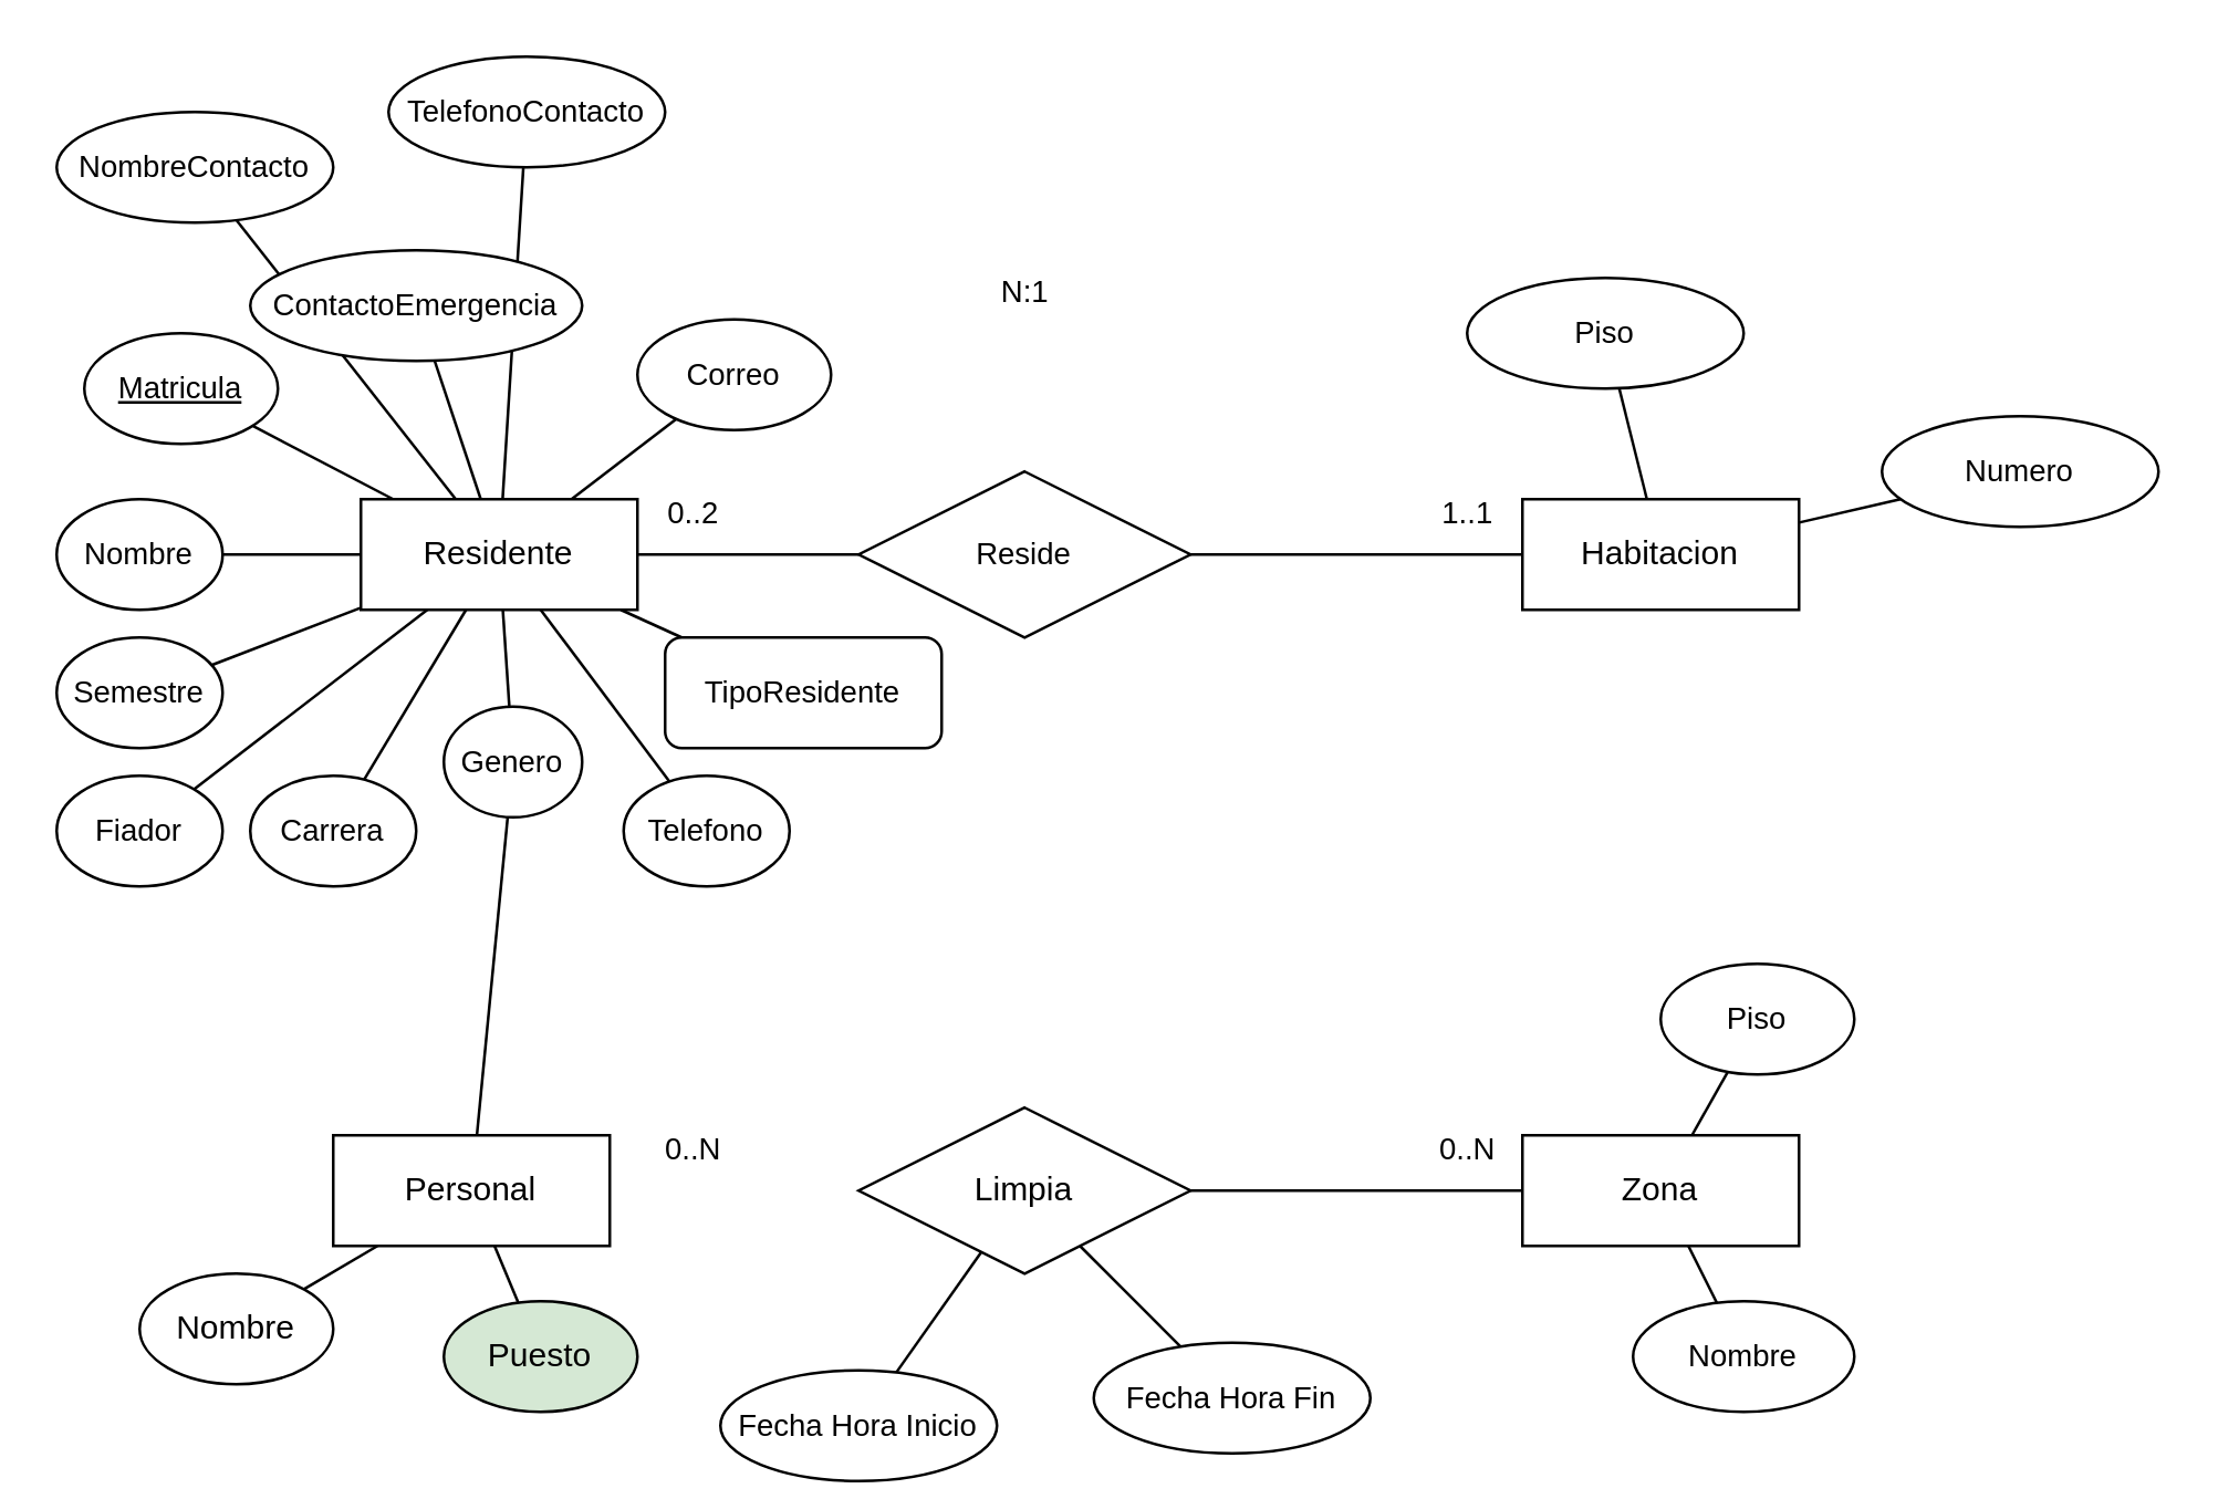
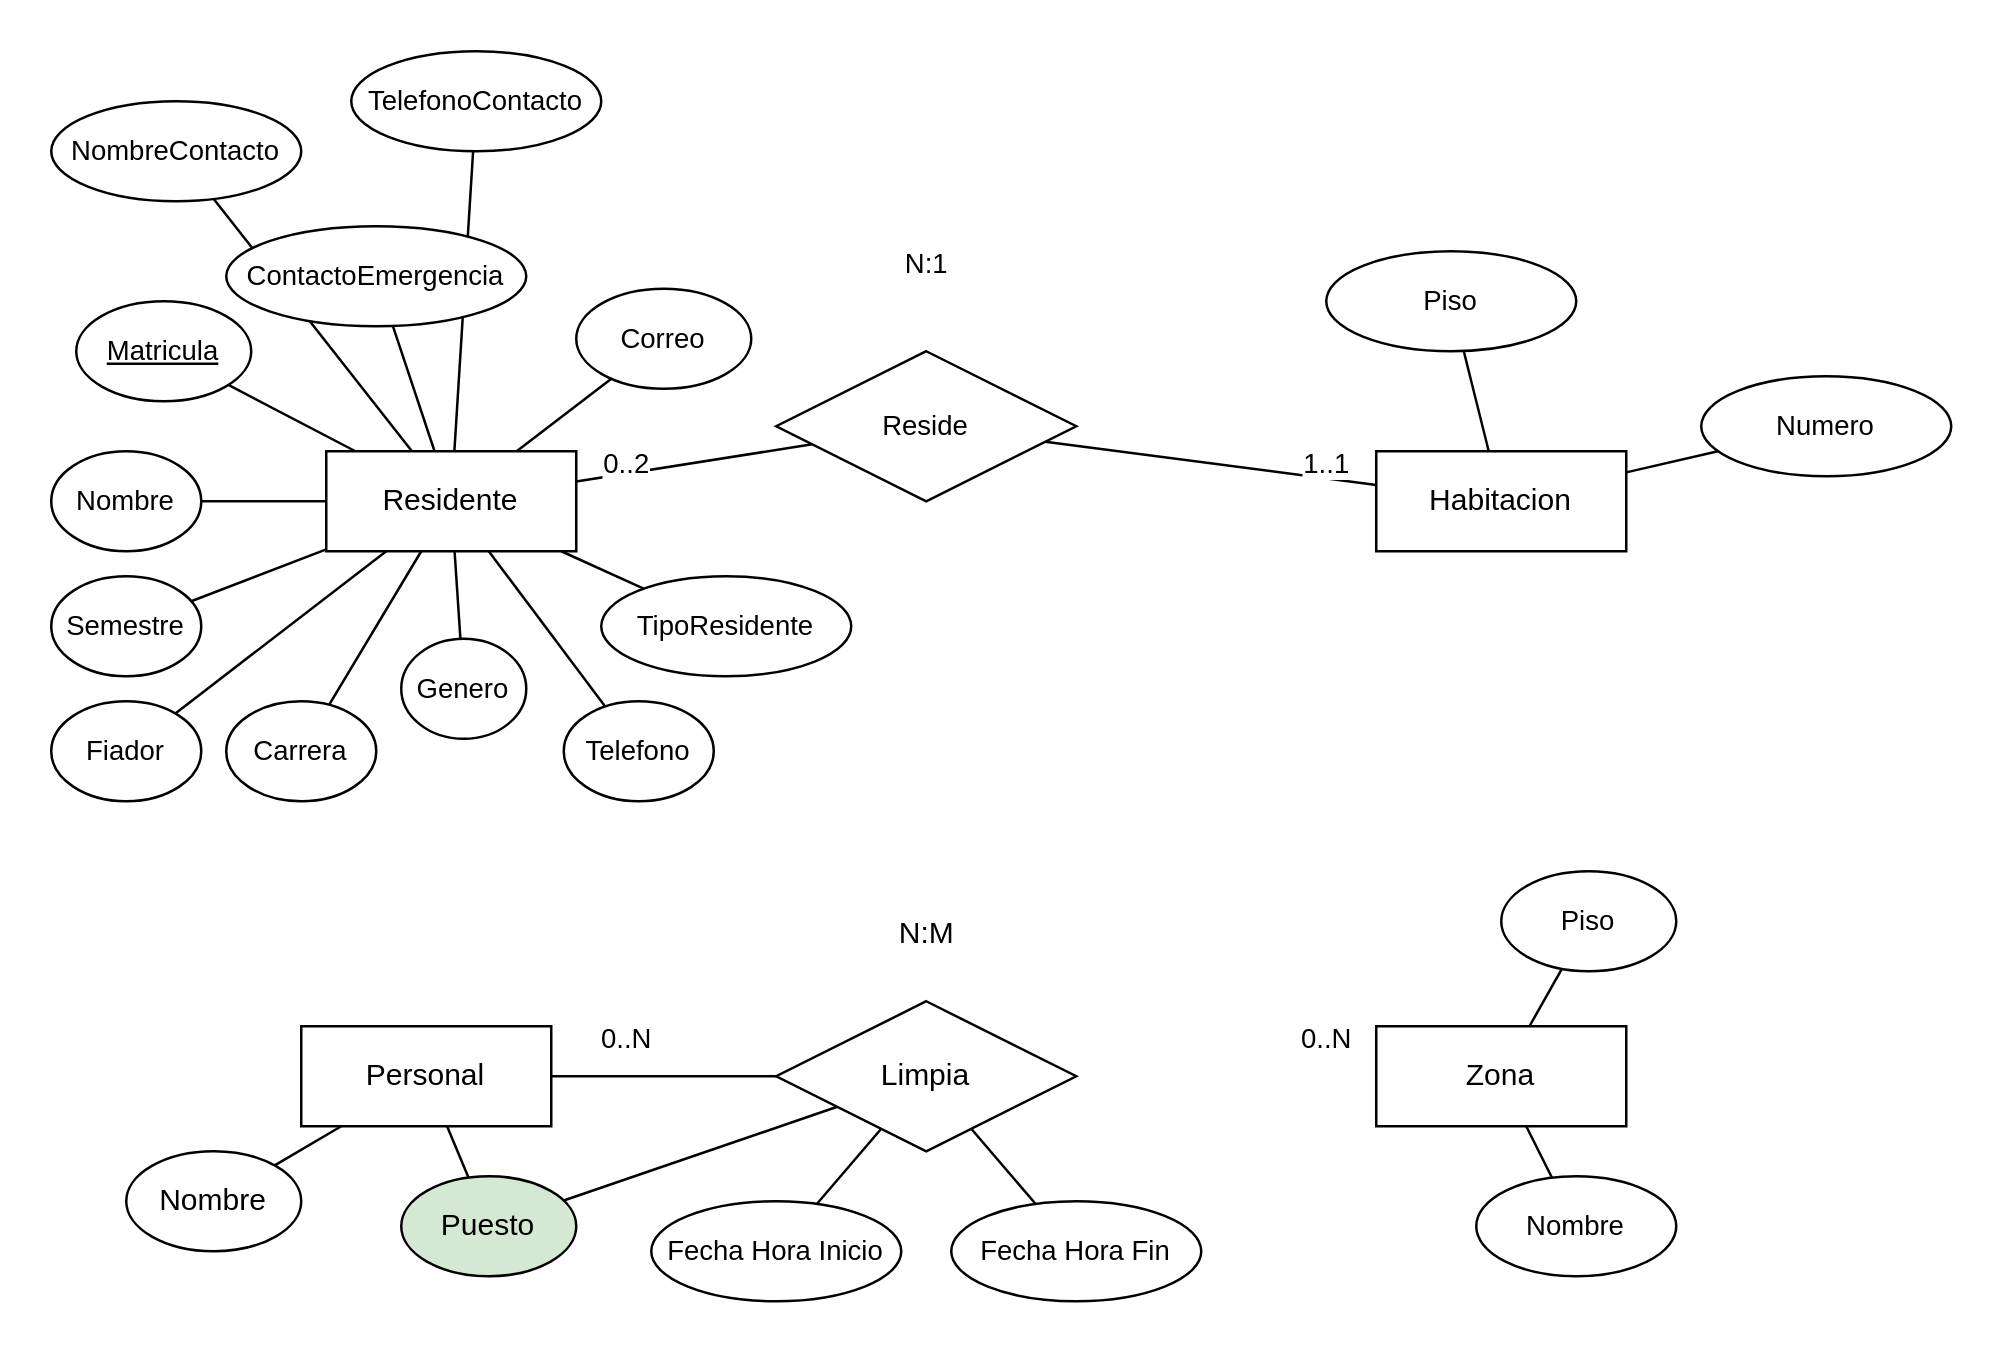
- <mxCell id="20" value="Reside" style="shape=rhombus;perimeter=rhombusPerimeter;whiteSpace=wrap;html=1;align=center;fontFamily=Helvetica;fontSize=11;fontColor=default;labelBackgroundColor=default;" parent="1" vertex="1"><mxGeometry x="310" y="170" width="120" height="60" as="geometry" /></mxCell>
+ <mxCell id="20" value="Reside" style="shape=rhombus;perimeter=rhombusPerimeter;whiteSpace=wrap;html=1;align=center;fontFamily=Helvetica;fontSize=11;fontColor=default;labelBackgroundColor=default;" parent="1" vertex="1"><mxGeometry x="310" y="140" width="120" height="60" as="geometry" /></mxCell>
- <mxCell id="50" value="TipoResidente" style="whiteSpace=wrap;html=1;align=center;fontFamily=Helvetica;fontSize=11;fontColor=default;labelBackgroundColor=default;rounded=1;" parent="1" vertex="1"><mxGeometry x="240" y="230" width="100" height="40" as="geometry" /></mxCell>
+ <mxCell id="50" value="TipoResidente" style="ellipse;whiteSpace=wrap;html=1;align=center;fontFamily=Helvetica;fontSize=11;fontColor=default;labelBackgroundColor=default;" parent="1" vertex="1"><mxGeometry x="240" y="230" width="100" height="40" as="geometry" /></mxCell>
- <mxCell id="26" style="edgeStyle=none;html=1;endArrow=none;endFill=0;" parent="1" source="29" target="45" edge="1"><mxGeometry relative="1" as="geometry" /></mxCell>
+ <mxCell id="26" style="edgeStyle=none;html=1;endArrow=none;endFill=0;" parent="1" source="29" target="36" edge="1"><mxGeometry relative="1" as="geometry" /></mxCell>
+ <mxCell id="37" value="N:M" style="text;html=1;align=center;verticalAlign=middle;resizable=0;points=[];autosize=1;strokeColor=none;fillColor=none;" parent="1" vertex="1"><mxGeometry x="345" y="358" width="50" height="30" as="geometry" /></mxCell>
- <mxCell id="33" style="edgeStyle=none;html=1;endArrow=none;endFill=0;" parent="1" source="36" target="32" edge="1"><mxGeometry relative="1" as="geometry" /></mxCell>
+ <mxCell id="33" style="edgeStyle=none;html=1;endArrow=none;endFill=0;" parent="1" source="36" target="53" edge="1"><mxGeometry relative="1" as="geometry" /></mxCell>
- <mxCell id="57" value="Fecha Hora Fin" style="ellipse;whiteSpace=wrap;html=1;align=center;fontFamily=Helvetica;fontSize=11;fontColor=default;labelBackgroundColor=default;" vertex="1" parent="1"><mxGeometry x="395" y="485" width="100" height="40" as="geometry" /></mxCell>
+ <mxCell id="57" value="Fecha Hora Fin" style="ellipse;whiteSpace=wrap;html=1;align=center;fontFamily=Helvetica;fontSize=11;fontColor=default;labelBackgroundColor=default;" vertex="1" parent="1"><mxGeometry x="380" y="480" width="100" height="40" as="geometry" /></mxCell>
- <mxCell id="56" value="Fecha Hora Inicio" style="ellipse;whiteSpace=wrap;html=1;align=center;fontFamily=Helvetica;fontSize=11;fontColor=default;labelBackgroundColor=default;" vertex="1" parent="1"><mxGeometry x="260" y="495" width="100" height="40" as="geometry" /></mxCell>
+ <mxCell id="56" value="Fecha Hora Inicio" style="ellipse;whiteSpace=wrap;html=1;align=center;fontFamily=Helvetica;fontSize=11;fontColor=default;labelBackgroundColor=default;" vertex="1" parent="1"><mxGeometry x="260" y="480" width="100" height="40" as="geometry" /></mxCell>
